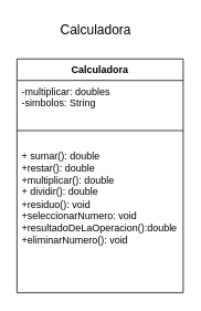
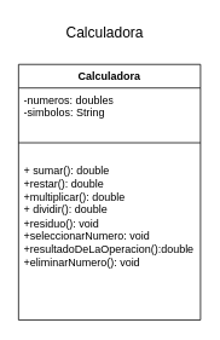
- <mxCell id="3" value="-multiplicar: doubles&lt;div&gt;-simbolos: String&lt;/div&gt;" style="text;strokeColor=none;fillColor=none;align=left;verticalAlign=top;spacingLeft=4;spacingRight=4;overflow=hidden;rotatable=0;points=[[0,0.5],[1,0.5]];portConstraint=eastwest;whiteSpace=wrap;html=1;" vertex="1" parent="2"><mxGeometry y="26" width="201" height="43" as="geometry" /></mxCell>
+ <mxCell id="3" value="-numeros: doubles&lt;div&gt;-simbolos: String&lt;/div&gt;" style="text;strokeColor=none;fillColor=none;align=left;verticalAlign=top;spacingLeft=4;spacingRight=4;overflow=hidden;rotatable=0;points=[[0,0.5],[1,0.5]];portConstraint=eastwest;whiteSpace=wrap;html=1;" vertex="1" parent="2"><mxGeometry y="26" width="201" height="43" as="geometry" /></mxCell>
